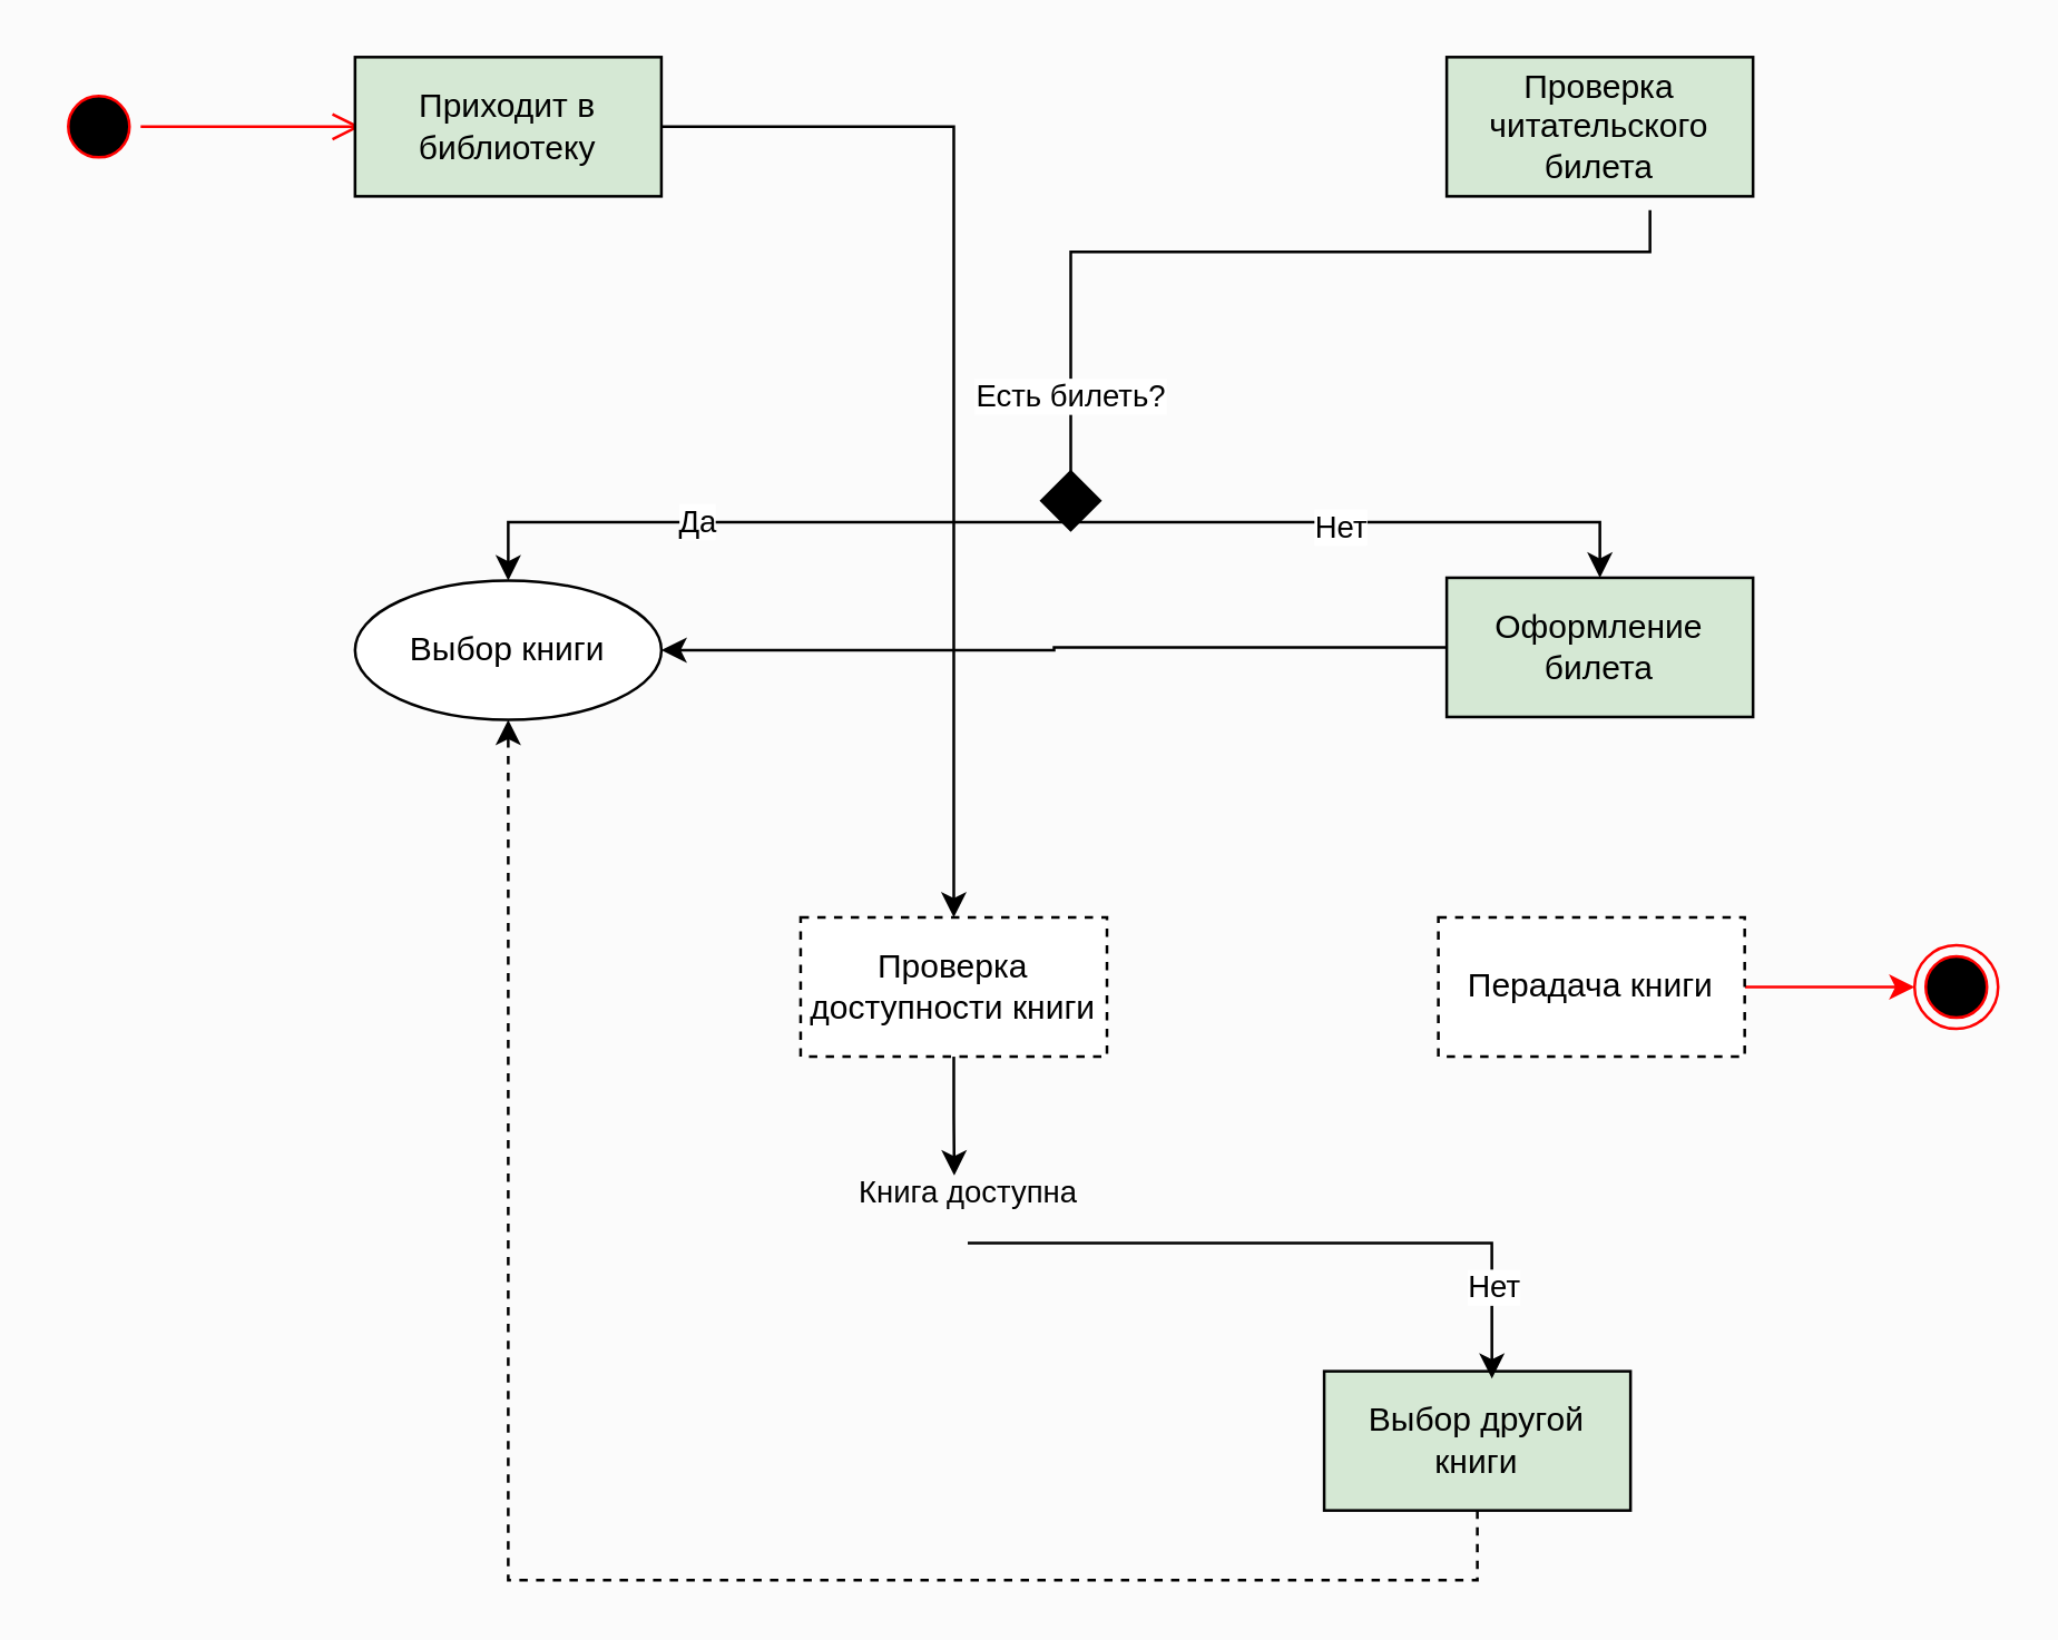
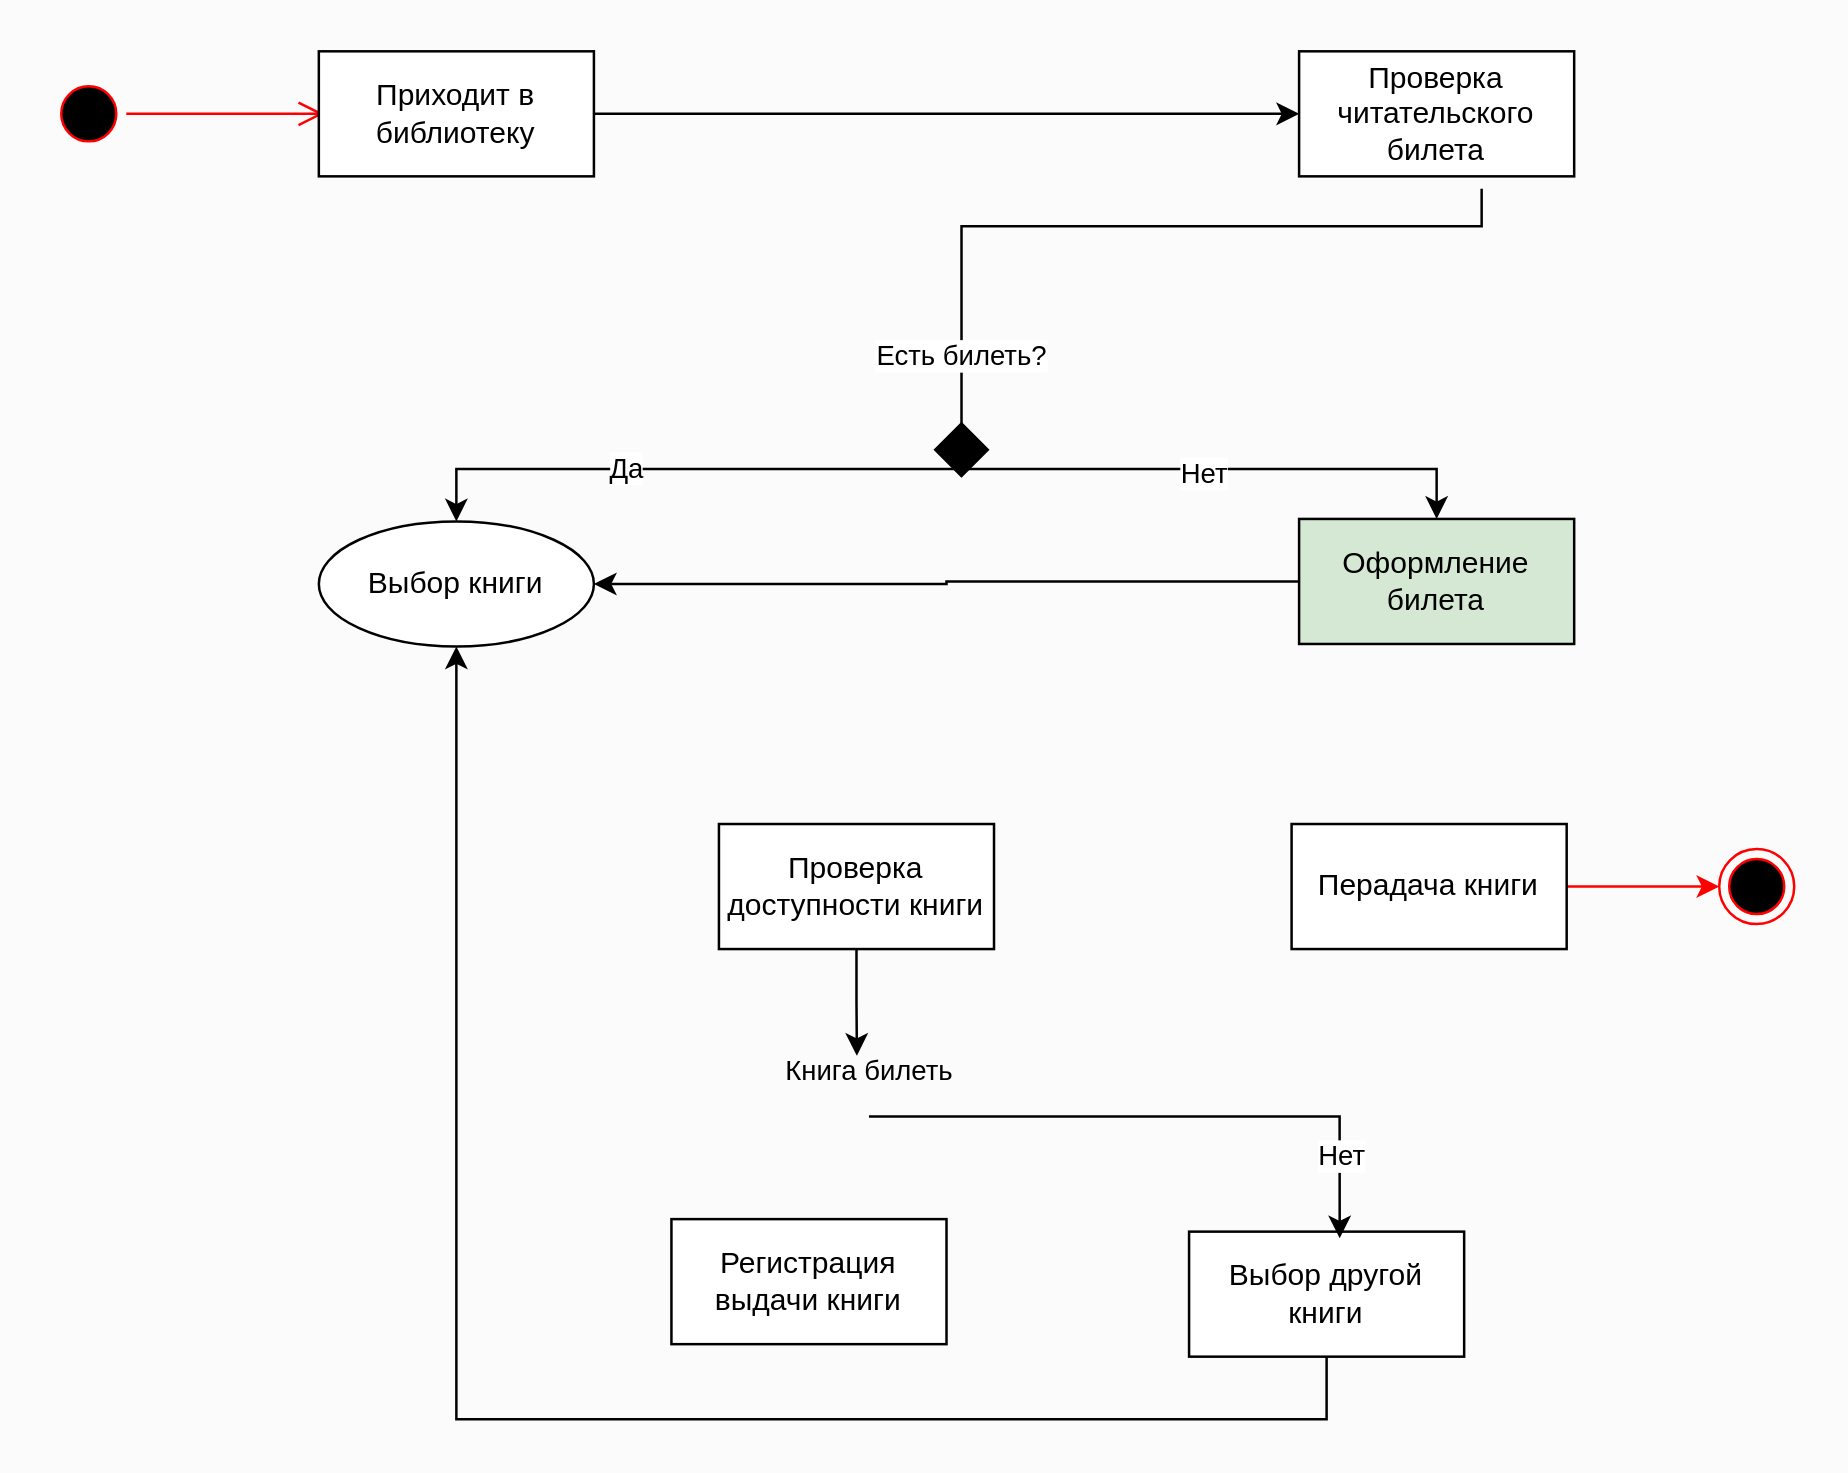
- <mxCell id="5" value="Приходит в библиотеку" style="html=1;whiteSpace=wrap;fillColor=#d5e8d4;" vertex="1" parent="1"><mxGeometry x="127" y="20" width="110" height="50" as="geometry" /></mxCell>
+ <mxCell id="5" value="Приходит в библиотеку" style="html=1;whiteSpace=wrap;" vertex="1" parent="1"><mxGeometry x="127" y="20" width="110" height="50" as="geometry" /></mxCell>
- <mxCell id="8" value="Проверка читательского билета" style="html=1;whiteSpace=wrap;fillColor=#d5e8d4;" vertex="1" parent="1"><mxGeometry x="519" y="20" width="110" height="50" as="geometry" /></mxCell>
+ <mxCell id="8" value="Проверка читательского билета" style="html=1;whiteSpace=wrap;" vertex="1" parent="1"><mxGeometry x="519" y="20" width="110" height="50" as="geometry" /></mxCell>
- <mxCell id="4" style="edgeStyle=orthogonalEdgeStyle;rounded=0;orthogonalLoop=1;jettySize=auto;html=1;" edge="1" parent="1" source="5" target="16"><mxGeometry relative="1" as="geometry" /></mxCell>
+ <mxCell id="4" style="edgeStyle=orthogonalEdgeStyle;rounded=0;orthogonalLoop=1;jettySize=auto;html=1;" edge="1" parent="1" source="5" target="8"><mxGeometry relative="1" as="geometry" /></mxCell>
- <mxCell id="16" value="Проверка доступности книги" style="html=1;whiteSpace=wrap;dashed=1;" vertex="1" parent="1"><mxGeometry x="287" y="329" width="110" height="50" as="geometry" /></mxCell>
+ <mxCell id="16" value="Проверка доступности книги" style="html=1;whiteSpace=wrap;" vertex="1" parent="1"><mxGeometry x="287" y="329" width="110" height="50" as="geometry" /></mxCell>
- <mxCell id="24" value="Перадача книги" style="html=1;whiteSpace=wrap;dashed=1;" vertex="1" parent="1"><mxGeometry x="516" y="329" width="110" height="50" as="geometry" /></mxCell>
+ <mxCell id="24" value="Перадача книги" style="html=1;whiteSpace=wrap;" vertex="1" parent="1"><mxGeometry x="516" y="329" width="110" height="50" as="geometry" /></mxCell>
- <mxCell id="22" value="&lt;font style=&quot;font-size: 11px;&quot;&gt;Книга доступна&lt;/font&gt;" style="text;html=1;align=center;verticalAlign=middle;resizable=0;points=[];autosize=1;strokeColor=none;fillColor=none;" vertex="1" parent="1"><mxGeometry x="299" y="414" width="96" height="27" as="geometry" /></mxCell>
+ <mxCell id="22" value="&lt;font style=&quot;font-size: 11px;&quot;&gt;Книга билеть&lt;/font&gt;" style="text;html=1;align=center;verticalAlign=middle;resizable=0;points=[];autosize=1;strokeColor=none;fillColor=none;" vertex="1" parent="1"><mxGeometry x="299" y="414" width="96" height="27" as="geometry" /></mxCell>
+ <mxCell id="17" value="Регистрация выдачи книги" style="html=1;whiteSpace=wrap;" vertex="1" parent="1"><mxGeometry x="268" y="487" width="110" height="50" as="geometry" /></mxCell>
- <mxCell id="19" value="Выбор другой книги" style="html=1;whiteSpace=wrap;fillColor=#d5e8d4;" vertex="1" parent="1"><mxGeometry x="475" y="492" width="110" height="50" as="geometry" /></mxCell>
+ <mxCell id="19" value="Выбор другой книги" style="html=1;whiteSpace=wrap;" vertex="1" parent="1"><mxGeometry x="475" y="492" width="110" height="50" as="geometry" /></mxCell>
- <mxCell id="18" style="edgeStyle=orthogonalEdgeStyle;rounded=0;orthogonalLoop=1;jettySize=auto;html=1;entryX=0.5;entryY=1;entryDx=0;entryDy=0;dashed=1;" edge="1" parent="1" source="19" target="14"><mxGeometry relative="1" as="geometry"><Array as="points"><mxPoint x="530" y="567" /><mxPoint x="182" y="567" /></Array></mxGeometry></mxCell>
+ <mxCell id="18" style="edgeStyle=orthogonalEdgeStyle;rounded=0;orthogonalLoop=1;jettySize=auto;html=1;entryX=0.5;entryY=1;entryDx=0;entryDy=0;" edge="1" parent="1" source="19" target="14"><mxGeometry relative="1" as="geometry"><Array as="points"><mxPoint x="530" y="567" /><mxPoint x="182" y="567" /></Array></mxGeometry></mxCell>
